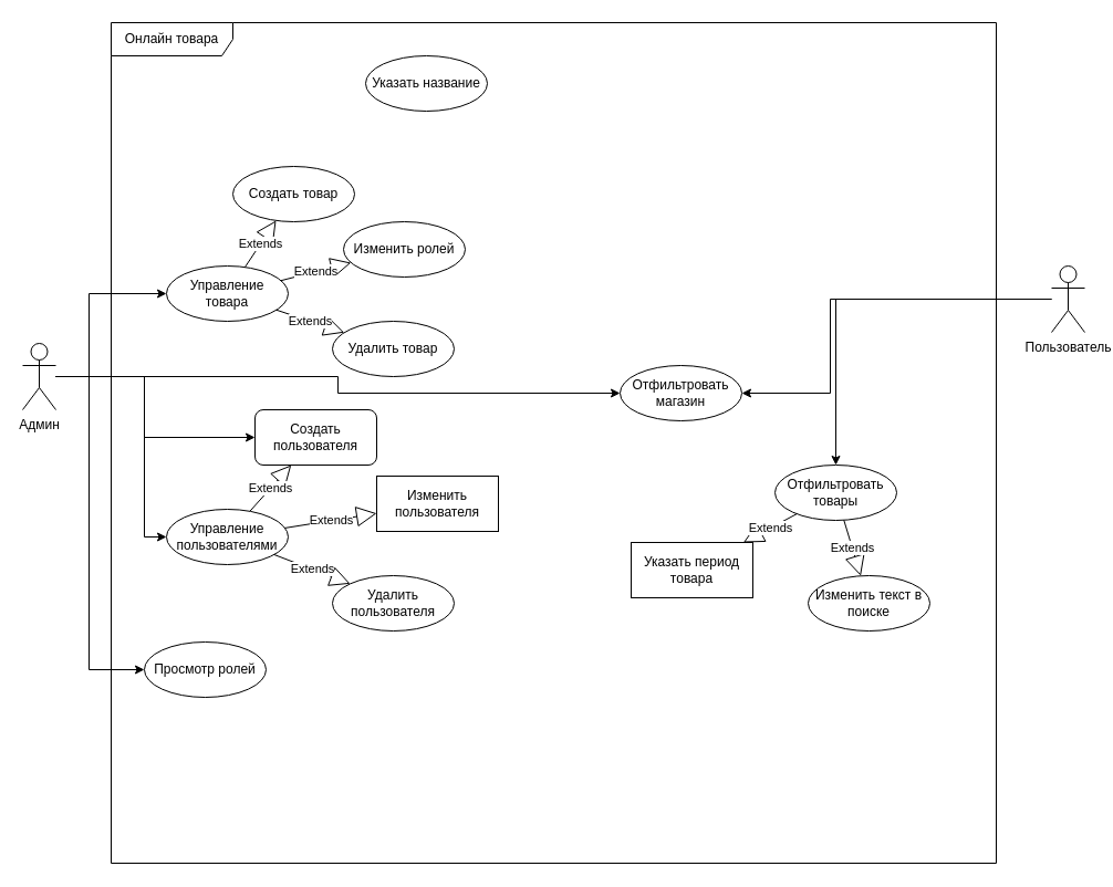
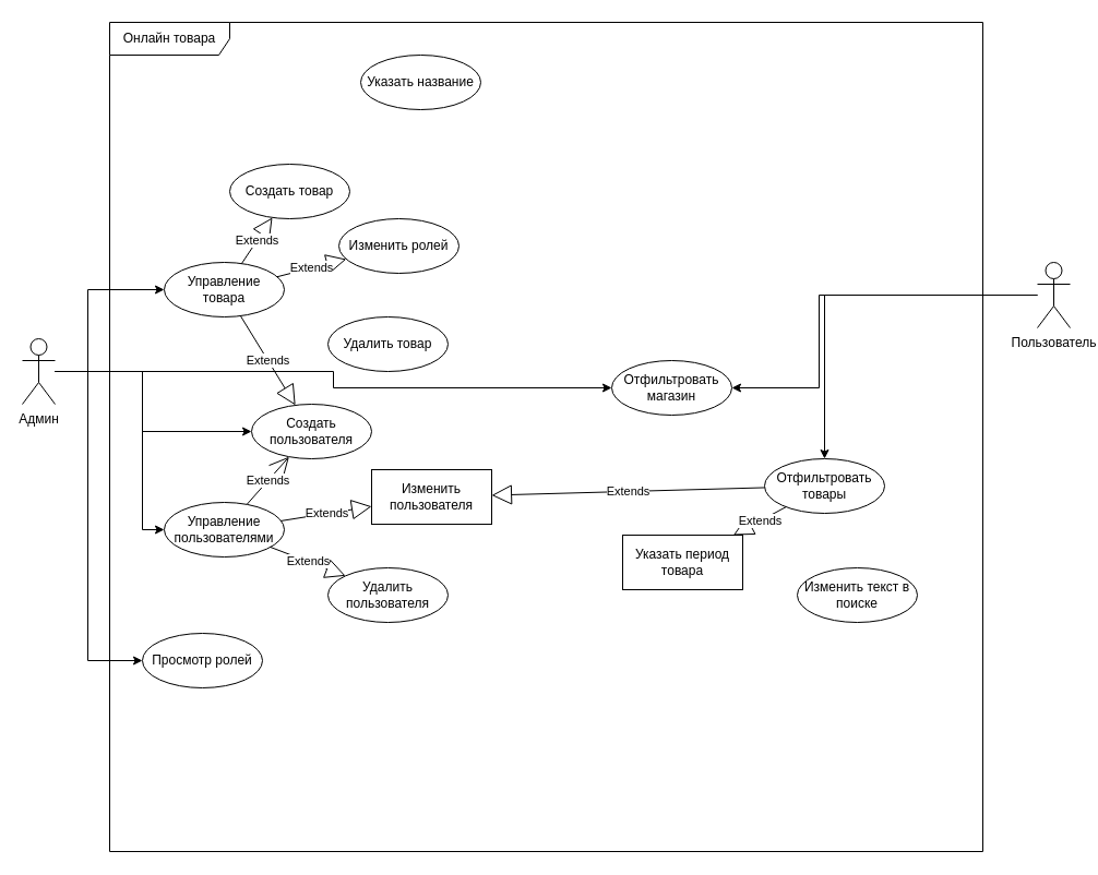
- <mxCell id="30" value="Extends" style="endArrow=block;endSize=16;endFill=0;html=1;rounded=0;" parent="1" source="13" target="16" edge="1"><mxGeometry width="160" relative="1" as="geometry"><mxPoint x="287" y="507" as="sourcePoint" /><mxPoint x="373" y="493" as="targetPoint" /></mxGeometry></mxCell>
+ <mxCell id="30" value="Extends" style="endArrow=block;endSize=16;endFill=0;html=1;rounded=0;" parent="1" source="13" target="17" edge="1"><mxGeometry width="160" relative="1" as="geometry"><mxPoint x="287" y="507" as="sourcePoint" /><mxPoint x="373" y="493" as="targetPoint" /></mxGeometry></mxCell>
- <mxCell id="17" value="Создать пользователя" style="whiteSpace=wrap;html=1;rounded=1;" parent="1" vertex="1"><mxGeometry x="230" y="370" width="110" height="50" as="geometry" /></mxCell>
+ <mxCell id="17" value="Создать пользователя" style="ellipse;whiteSpace=wrap;html=1;" parent="1" vertex="1"><mxGeometry x="230" y="370" width="110" height="50" as="geometry" /></mxCell>
- <mxCell id="28" value="Extends" style="endArrow=block;endSize=16;endFill=0;html=1;rounded=0;" parent="1" source="18" target="17" edge="1"><mxGeometry width="160" relative="1" as="geometry"><mxPoint x="267" y="487" as="sourcePoint" /><mxPoint x="353" y="473" as="targetPoint" /></mxGeometry></mxCell>
+ <mxCell id="28" value="Extends" style="endArrow=open;endSize=16;endFill=0;html=1;rounded=0;" parent="1" source="18" target="17" edge="1"><mxGeometry width="160" relative="1" as="geometry"><mxPoint x="267" y="487" as="sourcePoint" /><mxPoint x="353" y="473" as="targetPoint" /></mxGeometry></mxCell>
- <mxCell id="33" value="Extends" style="endArrow=block;endSize=16;endFill=0;html=1;rounded=0;" parent="1" source="23" target="25" edge="1"><mxGeometry width="160" relative="1" as="geometry"><mxPoint x="317" y="537" as="sourcePoint" /><mxPoint x="403" y="523" as="targetPoint" /></mxGeometry></mxCell>
+ <mxCell id="33" value="Extends" style="endArrow=block;endSize=16;endFill=0;html=1;rounded=0;" parent="1" source="23" target="19" edge="1"><mxGeometry width="160" relative="1" as="geometry"><mxPoint x="317" y="537" as="sourcePoint" /><mxPoint x="403" y="523" as="targetPoint" /></mxGeometry></mxCell>
